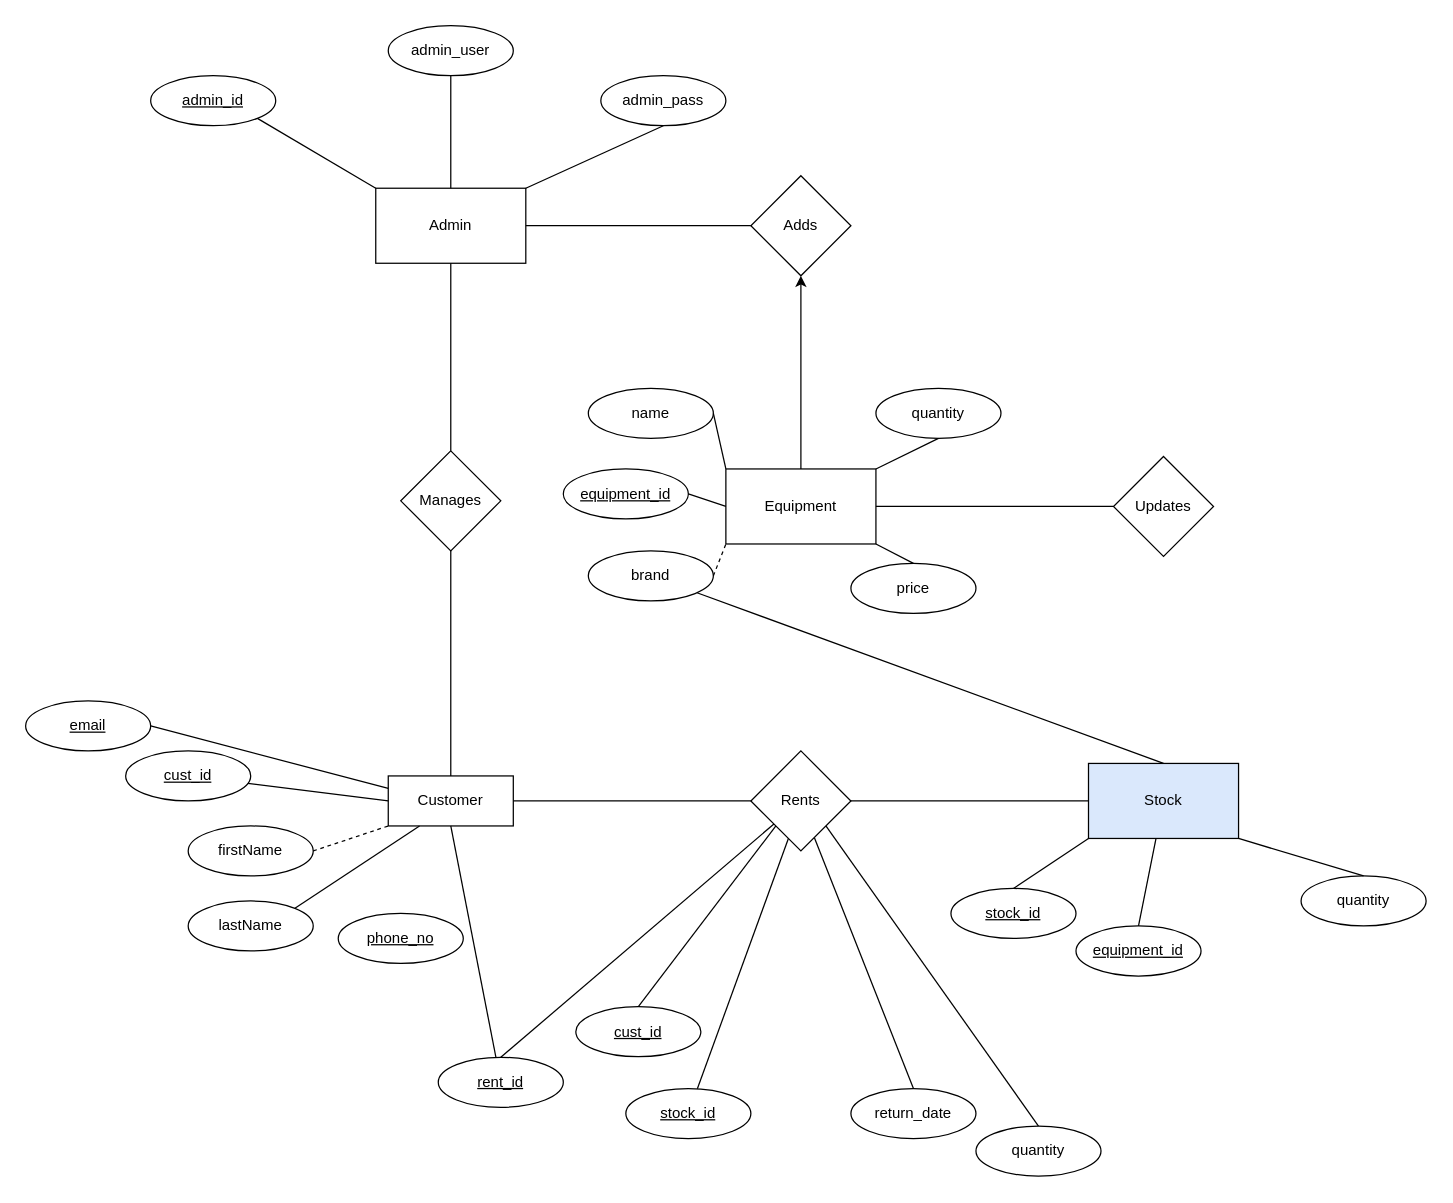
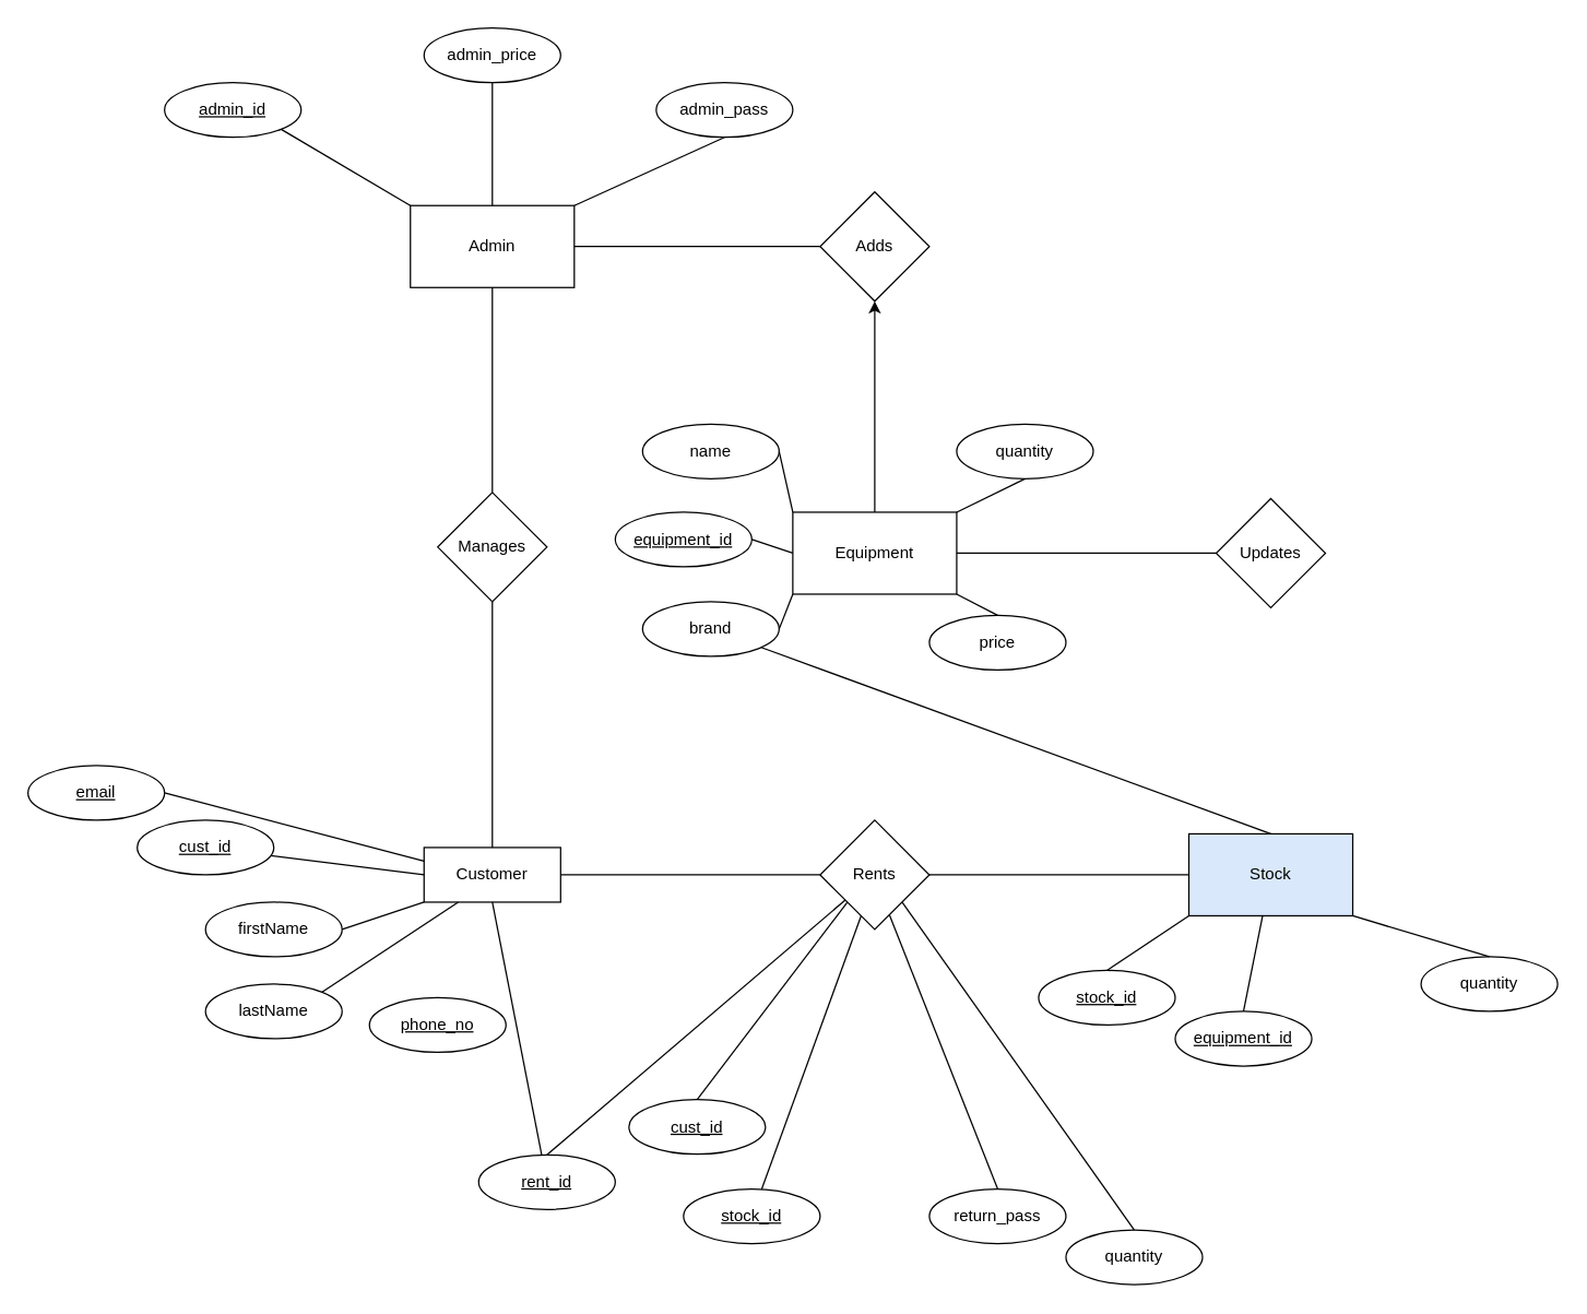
- <mxCell id="17" value="admin_user" style="ellipse;whiteSpace=wrap;html=1;align=center;" parent="1" vertex="1"><mxGeometry x="310" y="20" width="100" height="40" as="geometry" /></mxCell>
+ <mxCell id="17" value="admin_price" style="ellipse;whiteSpace=wrap;html=1;align=center;" parent="1" vertex="1"><mxGeometry x="310" y="20" width="100" height="40" as="geometry" /></mxCell>
- <mxCell id="49" value="" style="endArrow=none;html=1;rounded=0;entryX=0;entryY=1;entryDx=0;entryDy=0;exitX=1;exitY=0.5;exitDx=0;exitDy=0;dashed=1;" parent="1" source="46" target="22" edge="1"><mxGeometry width="50" height="50" relative="1" as="geometry"><mxPoint x="530" y="570" as="sourcePoint" /><mxPoint x="580" y="520" as="targetPoint" /></mxGeometry></mxCell>
+ <mxCell id="49" value="" style="endArrow=none;html=1;rounded=0;entryX=0;entryY=1;entryDx=0;entryDy=0;exitX=1;exitY=0.5;exitDx=0;exitDy=0;" parent="1" source="46" target="22" edge="1"><mxGeometry width="50" height="50" relative="1" as="geometry"><mxPoint x="530" y="570" as="sourcePoint" /><mxPoint x="580" y="520" as="targetPoint" /></mxGeometry></mxCell>
- <mxCell id="11" value="" style="endArrow=none;html=1;rounded=0;exitX=1;exitY=0.5;exitDx=0;exitDy=0;entryX=0;entryY=1;entryDx=0;entryDy=0;dashed=1;" parent="1" source="5" target="4" edge="1"><mxGeometry width="50" height="50" relative="1" as="geometry"><mxPoint x="470" y="700" as="sourcePoint" /><mxPoint x="520" y="650" as="targetPoint" /></mxGeometry></mxCell>
+ <mxCell id="11" value="" style="endArrow=none;html=1;rounded=0;exitX=1;exitY=0.5;exitDx=0;exitDy=0;entryX=0;entryY=1;entryDx=0;entryDy=0;" parent="1" source="5" target="4" edge="1"><mxGeometry width="50" height="50" relative="1" as="geometry"><mxPoint x="470" y="700" as="sourcePoint" /><mxPoint x="520" y="650" as="targetPoint" /></mxGeometry></mxCell>
- <mxCell id="39" value="return_date" style="ellipse;whiteSpace=wrap;html=1;align=center;" parent="1" vertex="1"><mxGeometry x="680" y="870" width="100" height="40" as="geometry" /></mxCell>
+ <mxCell id="39" value="return_pass" style="ellipse;whiteSpace=wrap;html=1;align=center;" parent="1" vertex="1"><mxGeometry x="680" y="870" width="100" height="40" as="geometry" /></mxCell>
